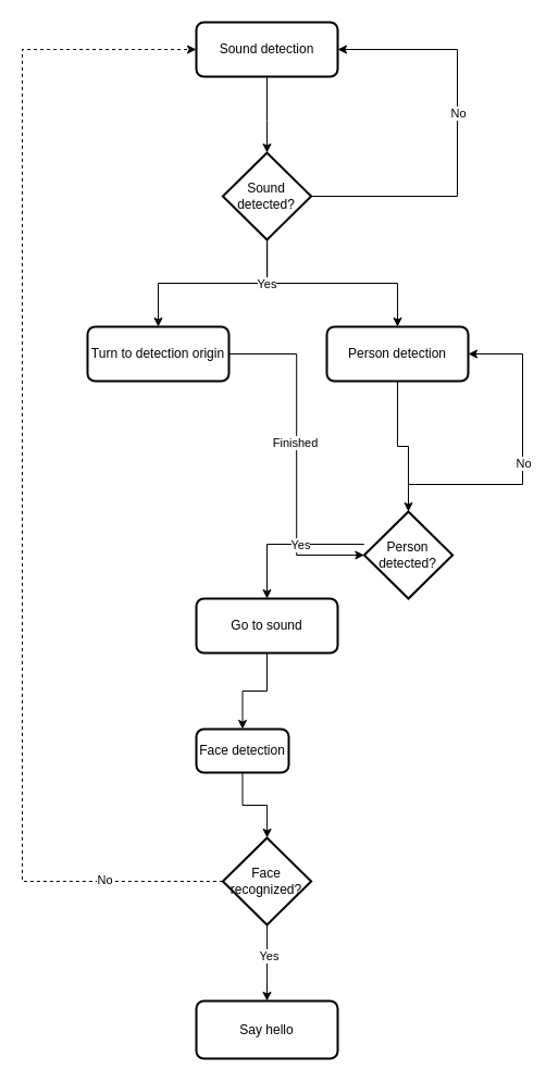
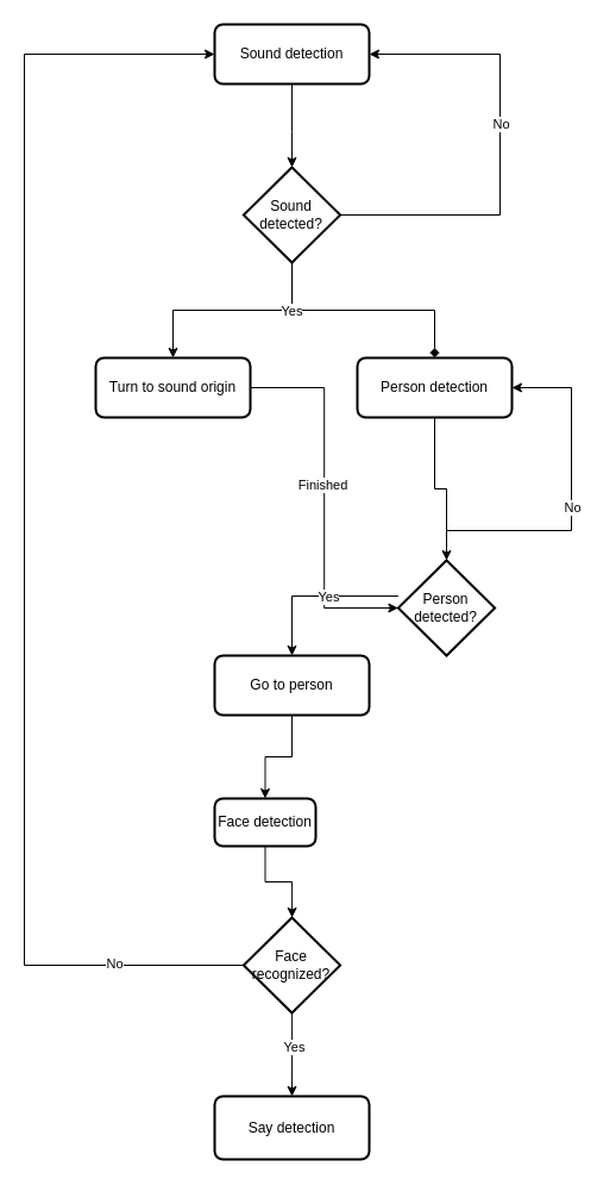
- <mxCell id="2" style="edgeStyle=orthogonalEdgeStyle;rounded=0;orthogonalLoop=1;jettySize=auto;html=1;entryX=0.5;entryY=0;entryDx=0;entryDy=0;" parent="1" source="15" target="17" edge="1"><mxGeometry relative="1" as="geometry"><Array as="points"><mxPoint x="245" y="260" /><mxPoint x="365" y="260" /></Array></mxGeometry></mxCell>
+ <mxCell id="2" style="edgeStyle=orthogonalEdgeStyle;rounded=0;orthogonalLoop=1;jettySize=auto;html=1;entryX=0.5;entryY=0;entryDx=0;entryDy=0;endArrow=diamond;" parent="1" source="15" target="17" edge="1"><mxGeometry relative="1" as="geometry"><Array as="points"><mxPoint x="245" y="260" /><mxPoint x="365" y="260" /></Array></mxGeometry></mxCell>
- <mxCell id="7" value="Turn to detection origin" style="rounded=1;whiteSpace=wrap;html=1;absoluteArcSize=1;arcSize=14;strokeWidth=2;" parent="1" vertex="1"><mxGeometry x="80" y="300" width="130" height="50" as="geometry" /></mxCell>
+ <mxCell id="7" value="Turn to sound origin" style="rounded=1;whiteSpace=wrap;html=1;absoluteArcSize=1;arcSize=14;strokeWidth=2;" parent="1" vertex="1"><mxGeometry x="80" y="300" width="130" height="50" as="geometry" /></mxCell>
- <mxCell id="25" style="edgeStyle=orthogonalEdgeStyle;rounded=0;orthogonalLoop=1;jettySize=auto;html=1;entryX=0;entryY=0.5;entryDx=0;entryDy=0;dashed=1;" parent="1" source="27" target="4" edge="1"><mxGeometry relative="1" as="geometry"><Array as="points"><mxPoint x="20" y="810" /><mxPoint x="20" y="45" /></Array></mxGeometry></mxCell>
+ <mxCell id="25" style="edgeStyle=orthogonalEdgeStyle;rounded=0;orthogonalLoop=1;jettySize=auto;html=1;entryX=0;entryY=0.5;entryDx=0;entryDy=0;" parent="1" source="27" target="4" edge="1"><mxGeometry relative="1" as="geometry"><Array as="points"><mxPoint x="20" y="810" /><mxPoint x="20" y="45" /></Array></mxGeometry></mxCell>
- <mxCell id="9" value="Go to sound" style="rounded=1;whiteSpace=wrap;html=1;absoluteArcSize=1;arcSize=14;strokeWidth=2;" parent="1" vertex="1"><mxGeometry x="180.01" y="550" width="130" height="50" as="geometry" /></mxCell>
+ <mxCell id="9" value="Go to person" style="rounded=1;whiteSpace=wrap;html=1;absoluteArcSize=1;arcSize=14;strokeWidth=2;" parent="1" vertex="1"><mxGeometry x="180.01" y="550" width="130" height="50" as="geometry" /></mxCell>
- <mxCell id="10" value="Say hello" style="rounded=1;whiteSpace=wrap;html=1;absoluteArcSize=1;arcSize=14;strokeWidth=2;" parent="1" vertex="1"><mxGeometry x="180.01" y="920" width="130" height="53" as="geometry" /></mxCell>
+ <mxCell id="10" value="Say detection" style="rounded=1;whiteSpace=wrap;html=1;absoluteArcSize=1;arcSize=14;strokeWidth=2;" parent="1" vertex="1"><mxGeometry x="180.01" y="920" width="130" height="53" as="geometry" /></mxCell>
